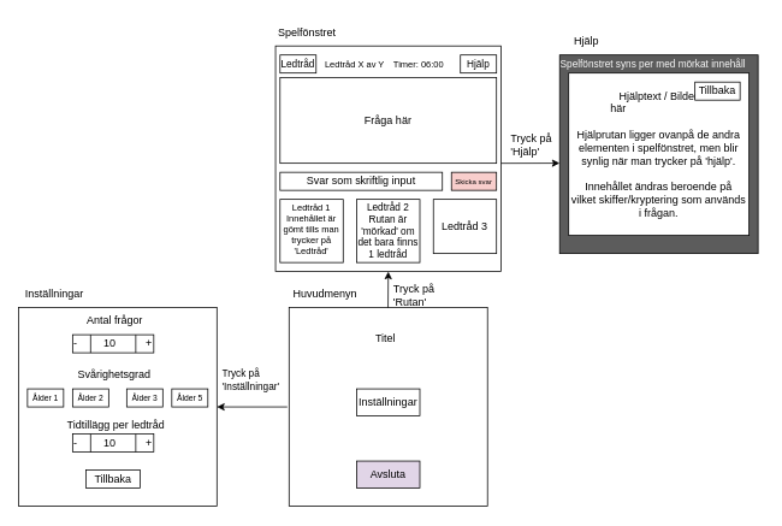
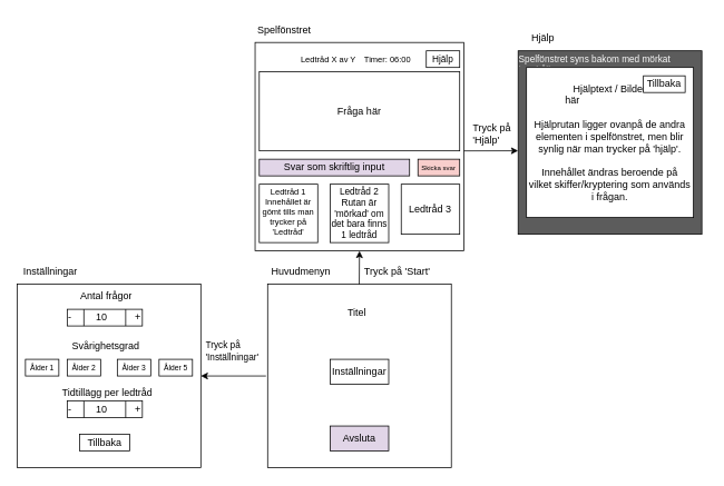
- <mxCell id="34" value="&lt;font style=&quot;font-size: 11px;&quot;&gt;Ledtråd&lt;/font&gt;" style="rounded=0;whiteSpace=wrap;html=1;" parent="1" vertex="1"><mxGeometry x="310" y="60" width="40" height="20" as="geometry" /></mxCell>
- <mxCell id="32" value="&lt;font color=&quot;#fcfcfc&quot; style=&quot;font-size: 11px;&quot;&gt;Spelfönstret syns per med mörkat innehåll&lt;/font&gt;" style="text;strokeColor=none;fillColor=none;align=left;verticalAlign=middle;spacingLeft=4;spacingRight=4;overflow=hidden;points=[[0,0.5],[1,0.5]];portConstraint=eastwest;rotatable=0;whiteSpace=wrap;html=1;" parent="1" vertex="1"><mxGeometry x="615" y="60" width="230" height="20" as="geometry" /></mxCell>
+ <mxCell id="32" value="&lt;font color=&quot;#fcfcfc&quot; style=&quot;font-size: 11px;&quot;&gt;Spelfönstret syns bakom med mörkat innehåll&lt;/font&gt;" style="text;strokeColor=none;fillColor=none;align=left;verticalAlign=middle;spacingLeft=4;spacingRight=4;overflow=hidden;points=[[0,0.5],[1,0.5]];portConstraint=eastwest;rotatable=0;whiteSpace=wrap;html=1;" parent="1" vertex="1"><mxGeometry x="615" y="60" width="230" height="20" as="geometry" /></mxCell>
- <mxCell id="39" value="Svar som skriftlig input" style="rounded=0;whiteSpace=wrap;html=1;" parent="1" vertex="1"><mxGeometry x="310" y="190" width="180" height="20" as="geometry" /></mxCell>
+ <mxCell id="39" value="Svar som skriftlig input" style="rounded=0;whiteSpace=wrap;html=1;fillColor=#e1d5e7;" parent="1" vertex="1"><mxGeometry x="310" y="190" width="180" height="20" as="geometry" /></mxCell>
- <mxCell id="45" value="Tryck på 'Rutan'" style="text;strokeColor=none;fillColor=none;align=left;verticalAlign=middle;spacingLeft=4;spacingRight=4;overflow=hidden;points=[[0,0.5],[1,0.5]];portConstraint=eastwest;rotatable=0;whiteSpace=wrap;html=1;" parent="1" vertex="1"><mxGeometry x="430" y="310" width="90" height="30" as="geometry" /></mxCell>
+ <mxCell id="45" value="Tryck på 'Start'" style="text;strokeColor=none;fillColor=none;align=left;verticalAlign=middle;spacingLeft=4;spacingRight=4;overflow=hidden;points=[[0,0.5],[1,0.5]];portConstraint=eastwest;rotatable=0;whiteSpace=wrap;html=1;" parent="1" vertex="1"><mxGeometry x="430" y="310" width="90" height="30" as="geometry" /></mxCell>
